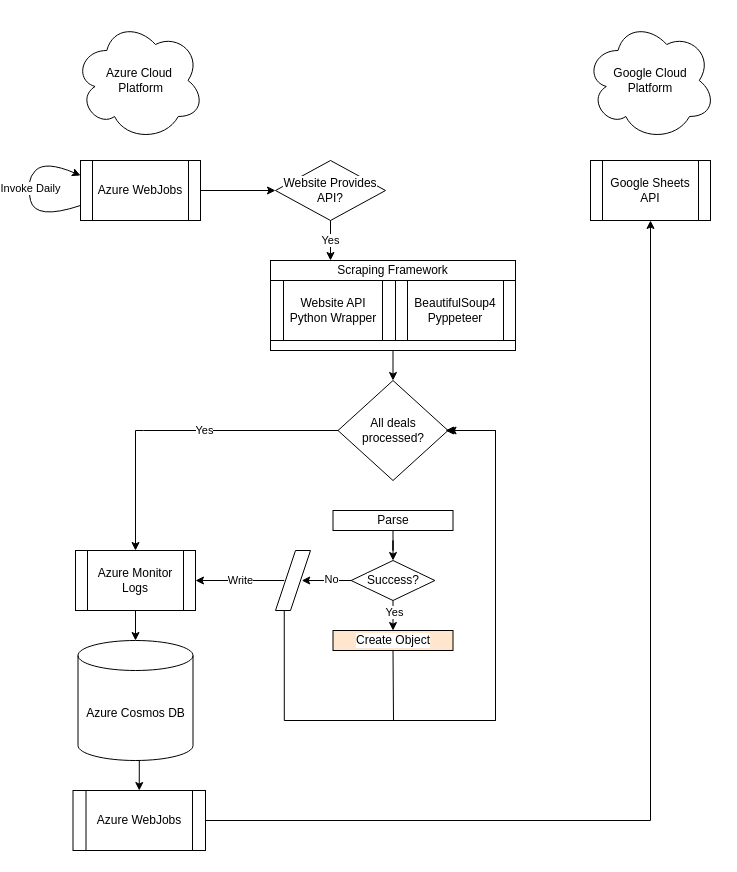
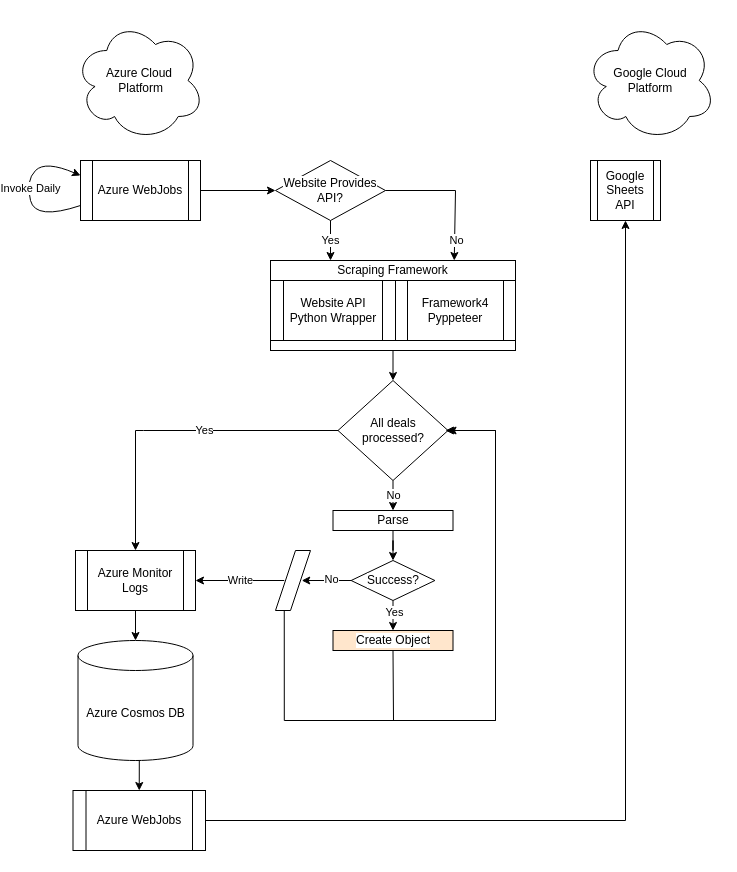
+ <mxCell id="12" value="" style="endArrow=classic;html=1;rounded=0;exitX=1;exitY=0.5;exitDx=0;exitDy=0;entryX=0.75;entryY=0;entryDx=0;entryDy=0;" edge="1" parent="1" source="6" target="11"><mxGeometry width="50" height="50" relative="1" as="geometry"><mxPoint x="640" y="300" as="sourcePoint" /><mxPoint x="460" y="190" as="targetPoint" /><Array as="points"><mxPoint x="450" y="190" /></Array></mxGeometry></mxCell>
+ <mxCell id="13" value="No" style="edgeLabel;html=1;align=center;verticalAlign=middle;resizable=0;points=[];" vertex="1" connectable="0" parent="12"><mxGeometry x="0.693" y="1" relative="1" as="geometry"><mxPoint as="offset" /></mxGeometry></mxCell>
- <mxCell id="5" value="Google Sheets&lt;br&gt;API" style="shape=process;whiteSpace=wrap;html=1;backgroundOutline=1;" vertex="1" parent="1"><mxGeometry x="585" y="160" width="120" height="60" as="geometry" /></mxCell>
+ <mxCell id="5" value="Google Sheets&lt;br&gt;API" style="shape=process;whiteSpace=wrap;html=1;backgroundOutline=1;" vertex="1" parent="1"><mxGeometry x="585" y="160" width="70" height="60" as="geometry" /></mxCell>
- <mxCell id="15" value="BeautifulSoup4&lt;br&gt;Pyppeteer" style="shape=process;whiteSpace=wrap;html=1;backgroundOutline=1;labelBackgroundColor=#FFFFFF;" vertex="1" parent="1"><mxGeometry x="390" y="280" width="120" height="60" as="geometry" /></mxCell>
+ <mxCell id="15" value="Framework4&lt;br&gt;Pyppeteer" style="shape=process;whiteSpace=wrap;html=1;backgroundOutline=1;labelBackgroundColor=#FFFFFF;" vertex="1" parent="1"><mxGeometry x="390" y="280" width="120" height="60" as="geometry" /></mxCell>
+ <mxCell id="19" value="No" style="endArrow=classic;html=1;rounded=0;exitX=0.5;exitY=1;exitDx=0;exitDy=0;entryX=0.5;entryY=0;entryDx=0;entryDy=0;" edge="1" parent="1" source="17" target="25"><mxGeometry width="50" height="50" relative="1" as="geometry"><mxPoint x="400" y="480" as="sourcePoint" /><mxPoint x="388" y="520" as="targetPoint" /></mxGeometry></mxCell>
